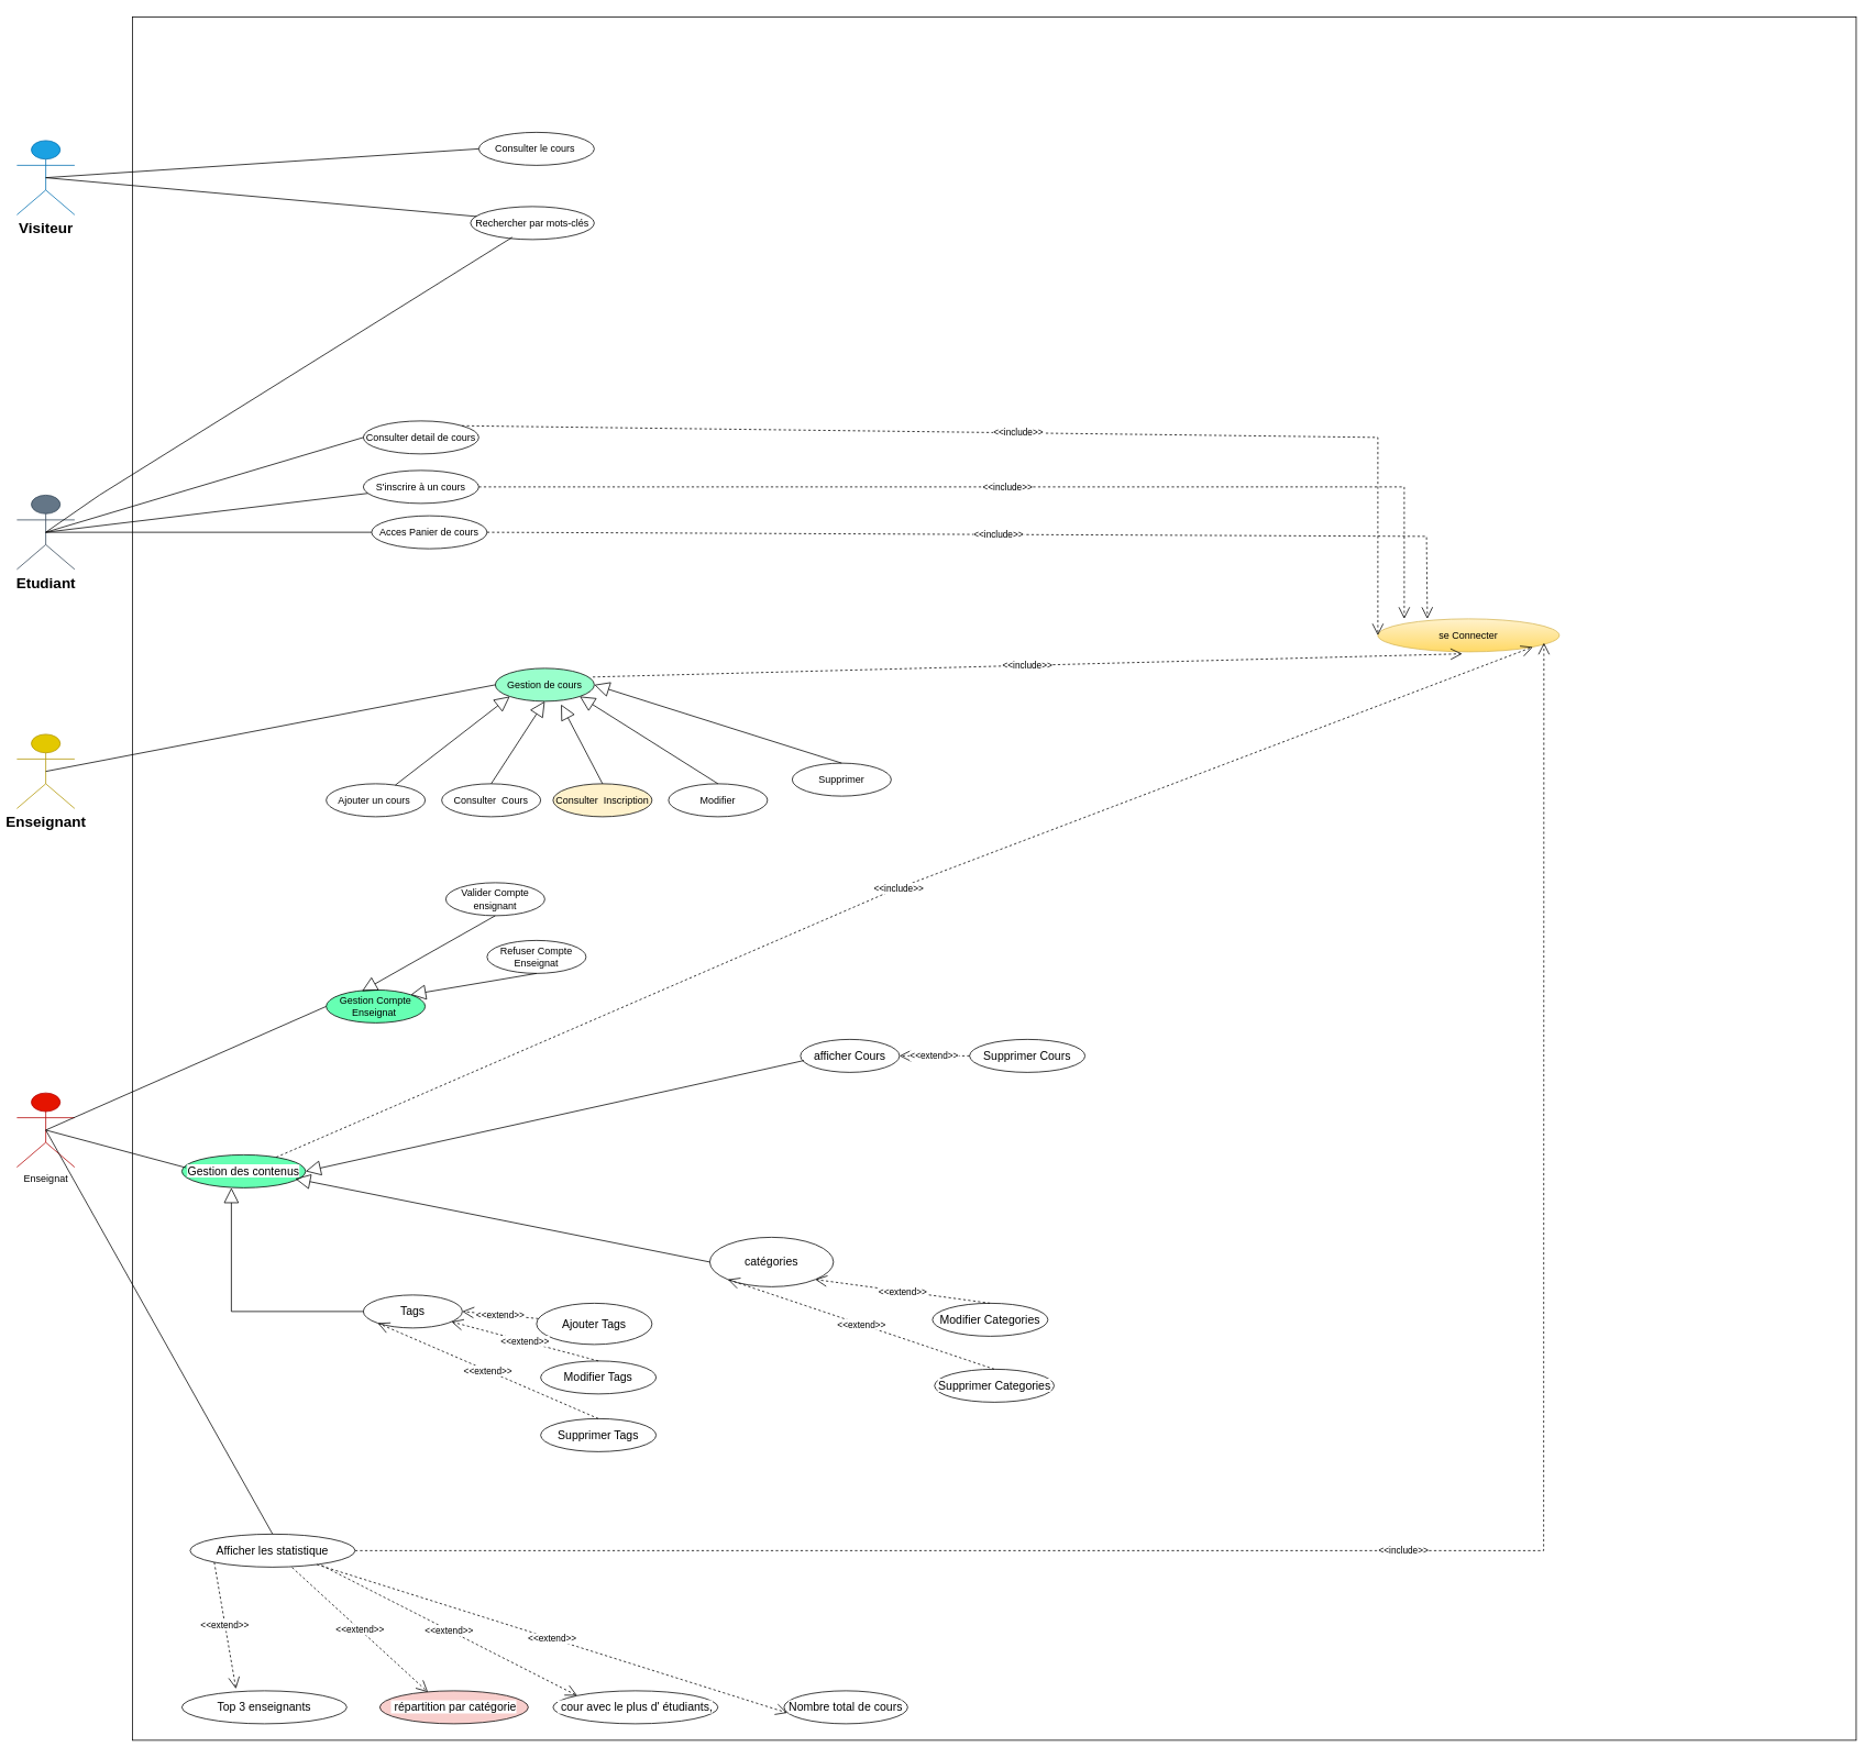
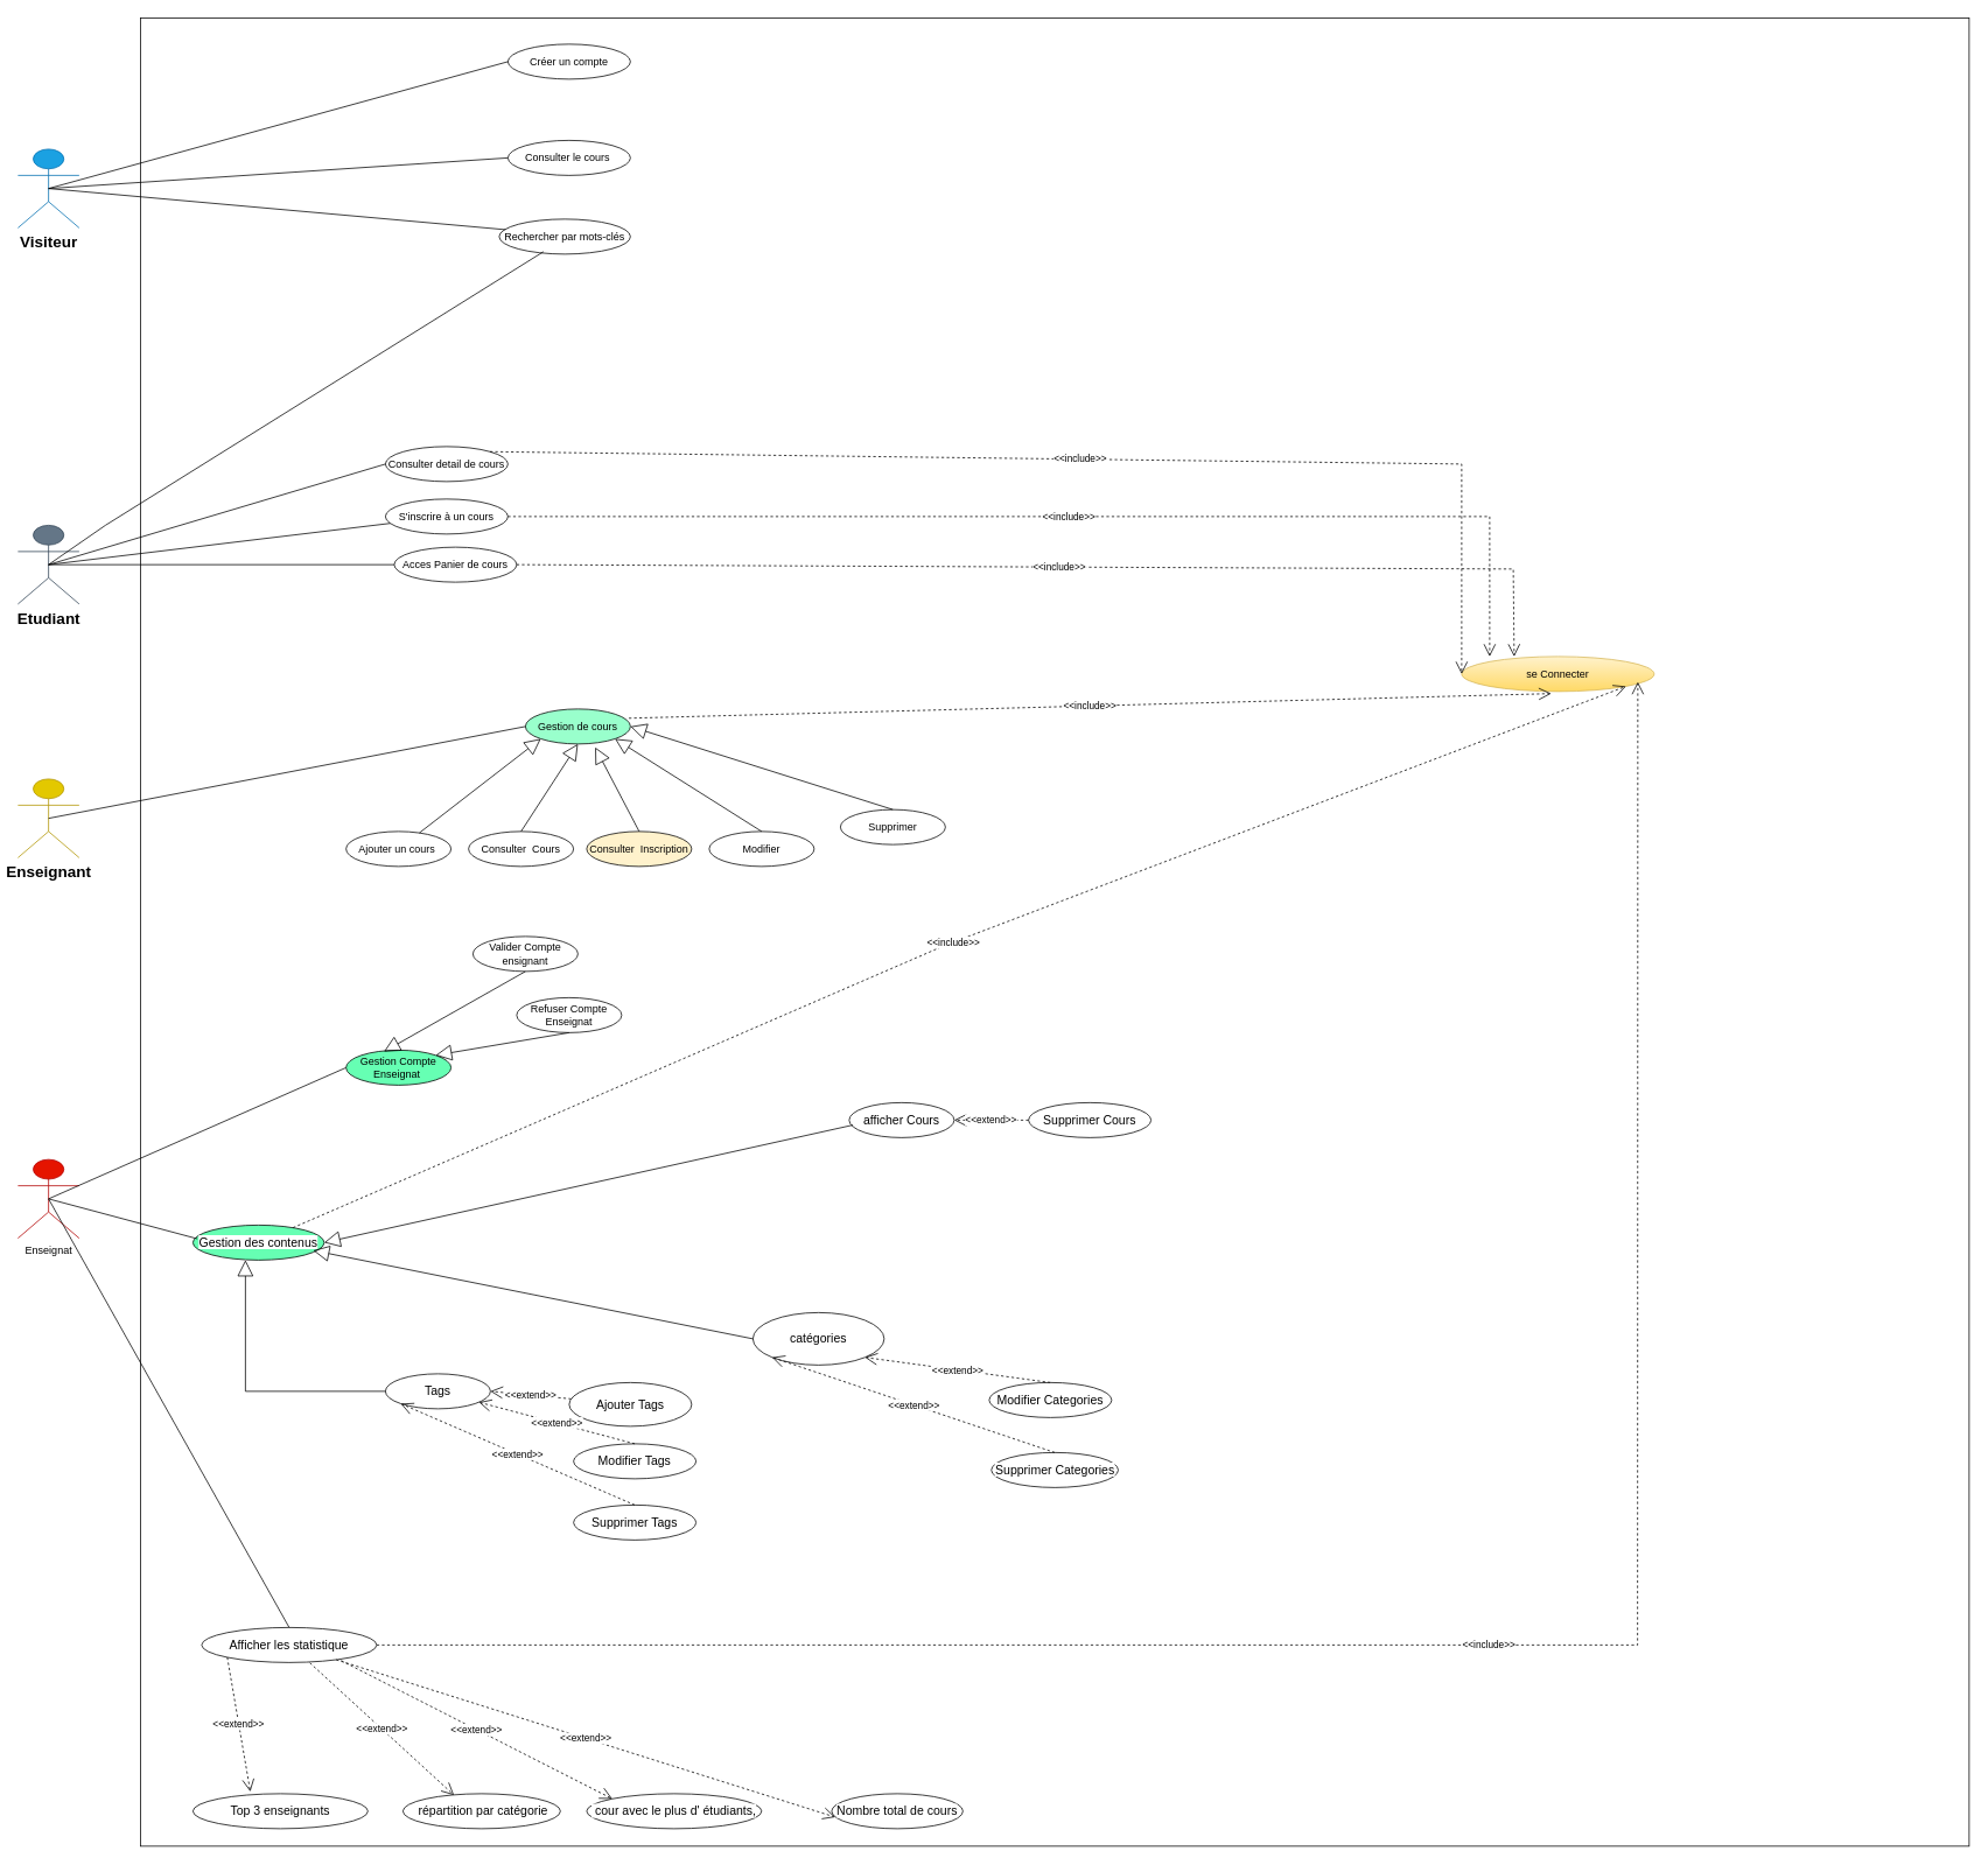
+ <mxCell id="7" value="&lt;font color=&quot;#000000&quot;&gt;Créer un compte&lt;/font&gt;" style="ellipse;whiteSpace=wrap;html=1;fillColor=#FFFFFF;strokeColor=#000000;" parent="1" vertex="1"><mxGeometry x="580" y="50" width="140" height="40" as="geometry" /></mxCell>
+ <mxCell id="10" value="" style="endArrow=none;html=1;rounded=0;entryX=0;entryY=0.5;entryDx=0;entryDy=0;strokeColor=#000000;exitX=0.5;exitY=0.5;exitDx=0;exitDy=0;exitPerimeter=0;" parent="1" source="2" target="7" edge="1"><mxGeometry width="50" height="50" relative="1" as="geometry"><mxPoint x="190" y="200" as="sourcePoint" /><mxPoint x="390" y="280" as="targetPoint" /></mxGeometry></mxCell>
- <mxCell id="28" value="&lt;span style=&quot;font-family: &amp;quot;Nunito Sans&amp;quot;, sans-serif; font-size: 14px; text-align: left; background-color: rgb(255, 255, 255);&quot;&gt;&lt;font color=&quot;#000000&quot;&gt;&amp;nbsp;répartition par catégorie&lt;/font&gt;&lt;/span&gt;" style="ellipse;whiteSpace=wrap;html=1;strokeColor=#000000;fillColor=#f8cecc;" parent="1" vertex="1"><mxGeometry x="460" y="2050" width="180" height="40" as="geometry" /></mxCell>
+ <mxCell id="28" value="&lt;span style=&quot;font-family: &amp;quot;Nunito Sans&amp;quot;, sans-serif; font-size: 14px; text-align: left; background-color: rgb(255, 255, 255);&quot;&gt;&lt;font color=&quot;#000000&quot;&gt;&amp;nbsp;répartition par catégorie&lt;/font&gt;&lt;/span&gt;" style="ellipse;whiteSpace=wrap;html=1;strokeColor=#000000;fillColor=#FFFFFF;" parent="1" vertex="1"><mxGeometry x="460" y="2050" width="180" height="40" as="geometry" /></mxCell>
